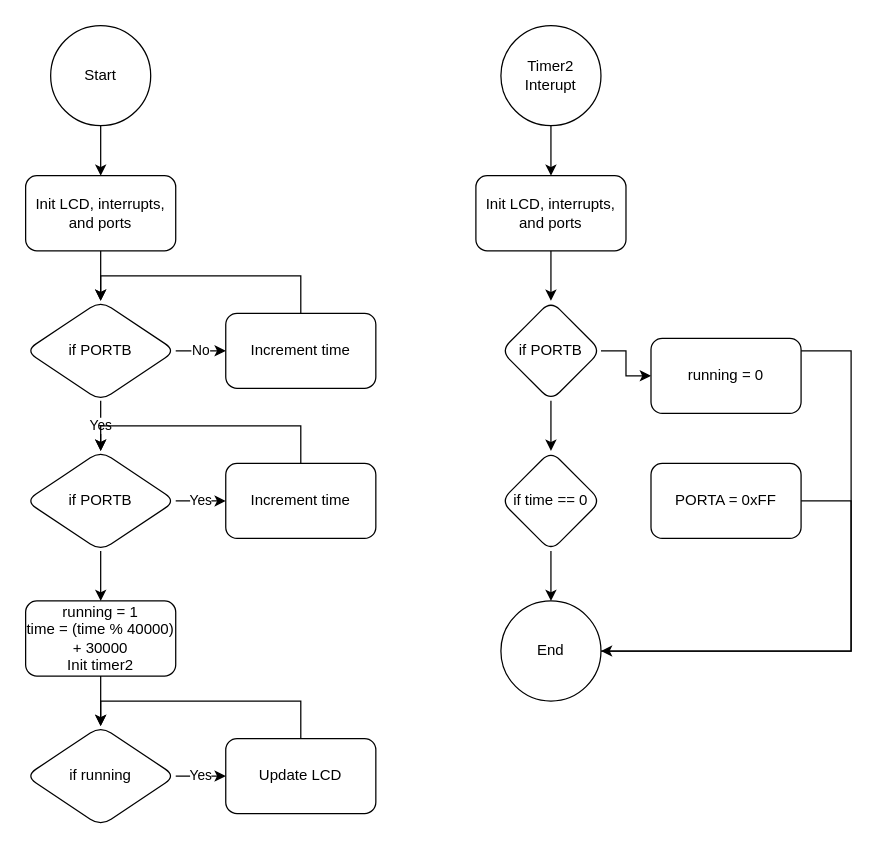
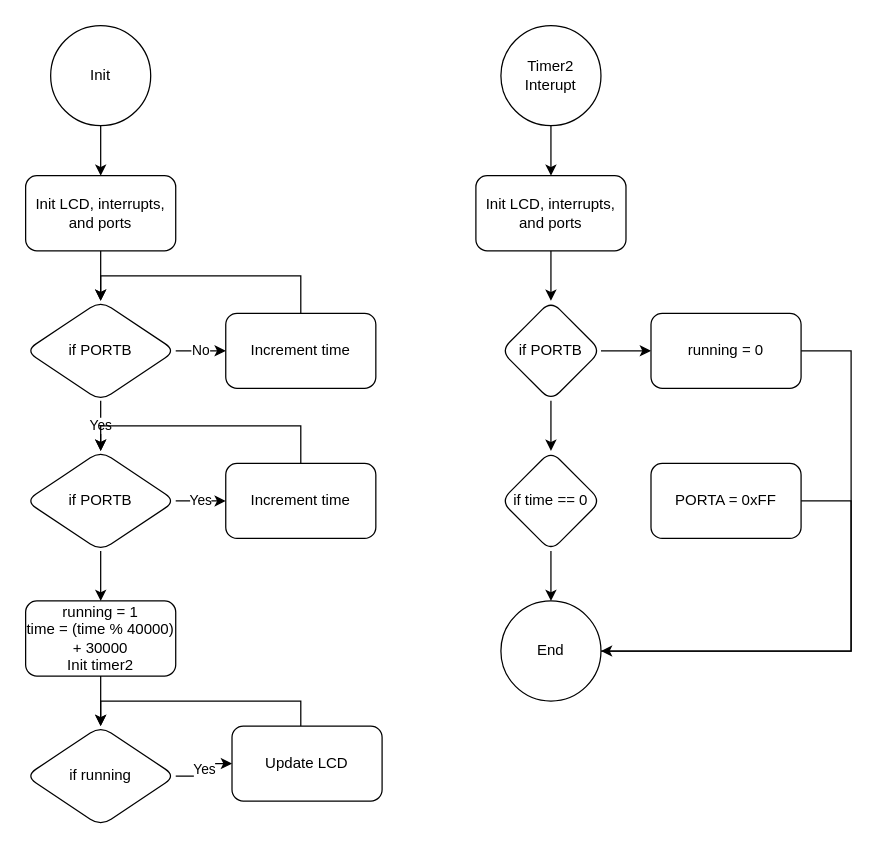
- <mxCell id="3" value="Start" style="ellipse;whiteSpace=wrap;html=1;aspect=fixed;" parent="1" vertex="1"><mxGeometry x="40" y="20" width="80" height="80" as="geometry" /></mxCell>
+ <mxCell id="3" value="Init" style="ellipse;whiteSpace=wrap;html=1;aspect=fixed;" parent="1" vertex="1"><mxGeometry x="40" y="20" width="80" height="80" as="geometry" /></mxCell>
- <mxCell id="29" value="running = 0" style="whiteSpace=wrap;html=1;rounded=1;" parent="1" vertex="1"><mxGeometry x="520" y="270" width="120" height="60" as="geometry" /></mxCell>
+ <mxCell id="29" value="running = 0" style="whiteSpace=wrap;html=1;rounded=1;" parent="1" vertex="1"><mxGeometry x="520" y="250" width="120" height="60" as="geometry" /></mxCell>
- <mxCell id="35" value="Update LCD" style="whiteSpace=wrap;html=1;rounded=1;" vertex="1" parent="1"><mxGeometry x="180" y="590" width="120" height="60" as="geometry" /></mxCell>
+ <mxCell id="35" value="Update LCD" style="whiteSpace=wrap;html=1;rounded=1;" vertex="1" parent="1"><mxGeometry x="185" y="580" width="120" height="60" as="geometry" /></mxCell>
